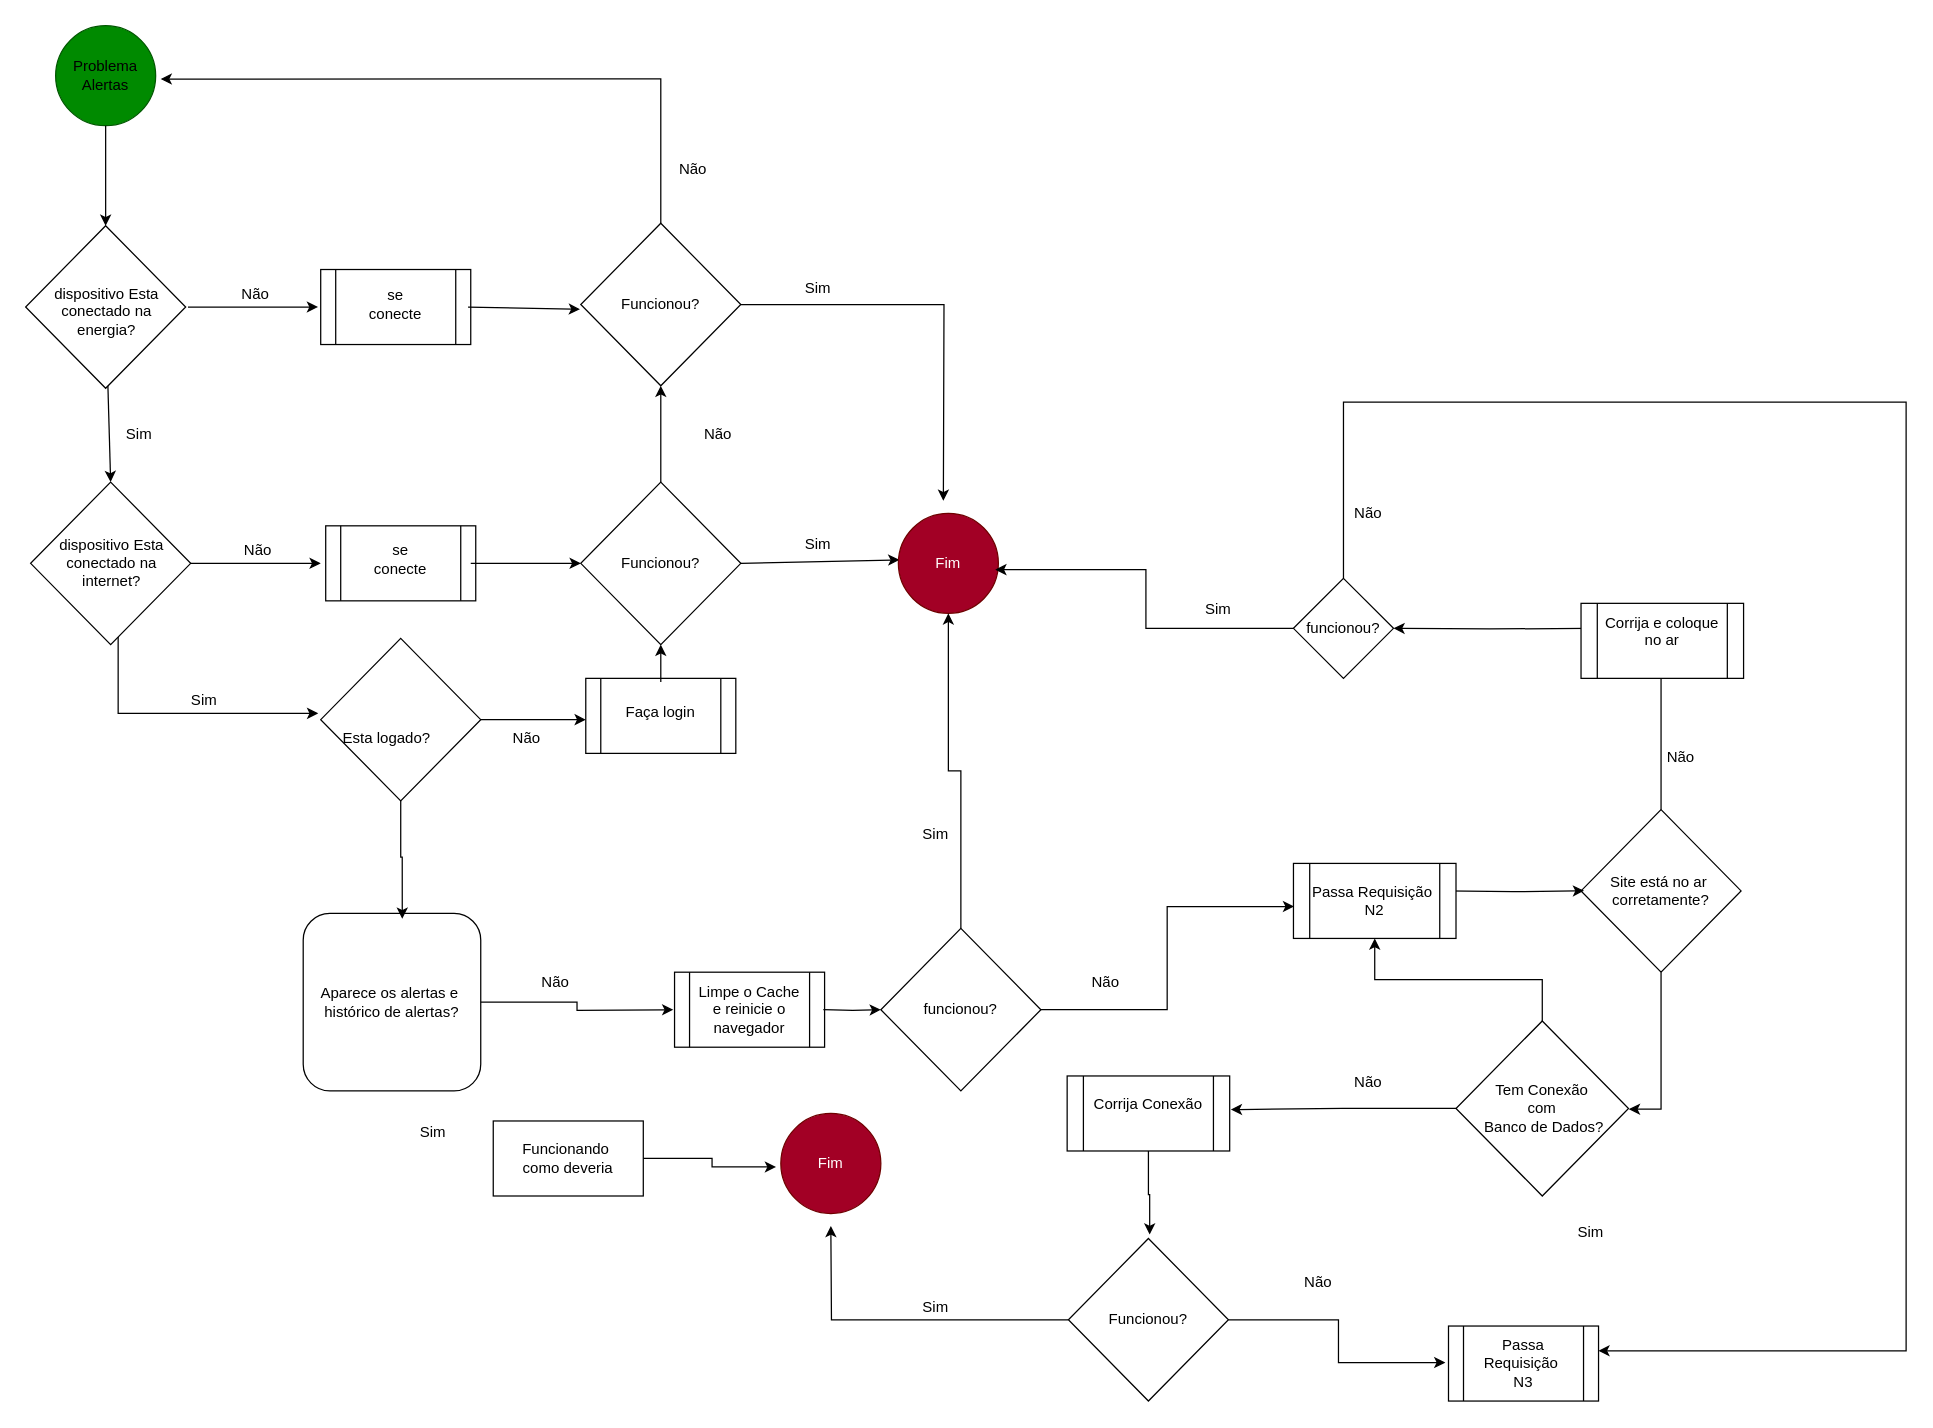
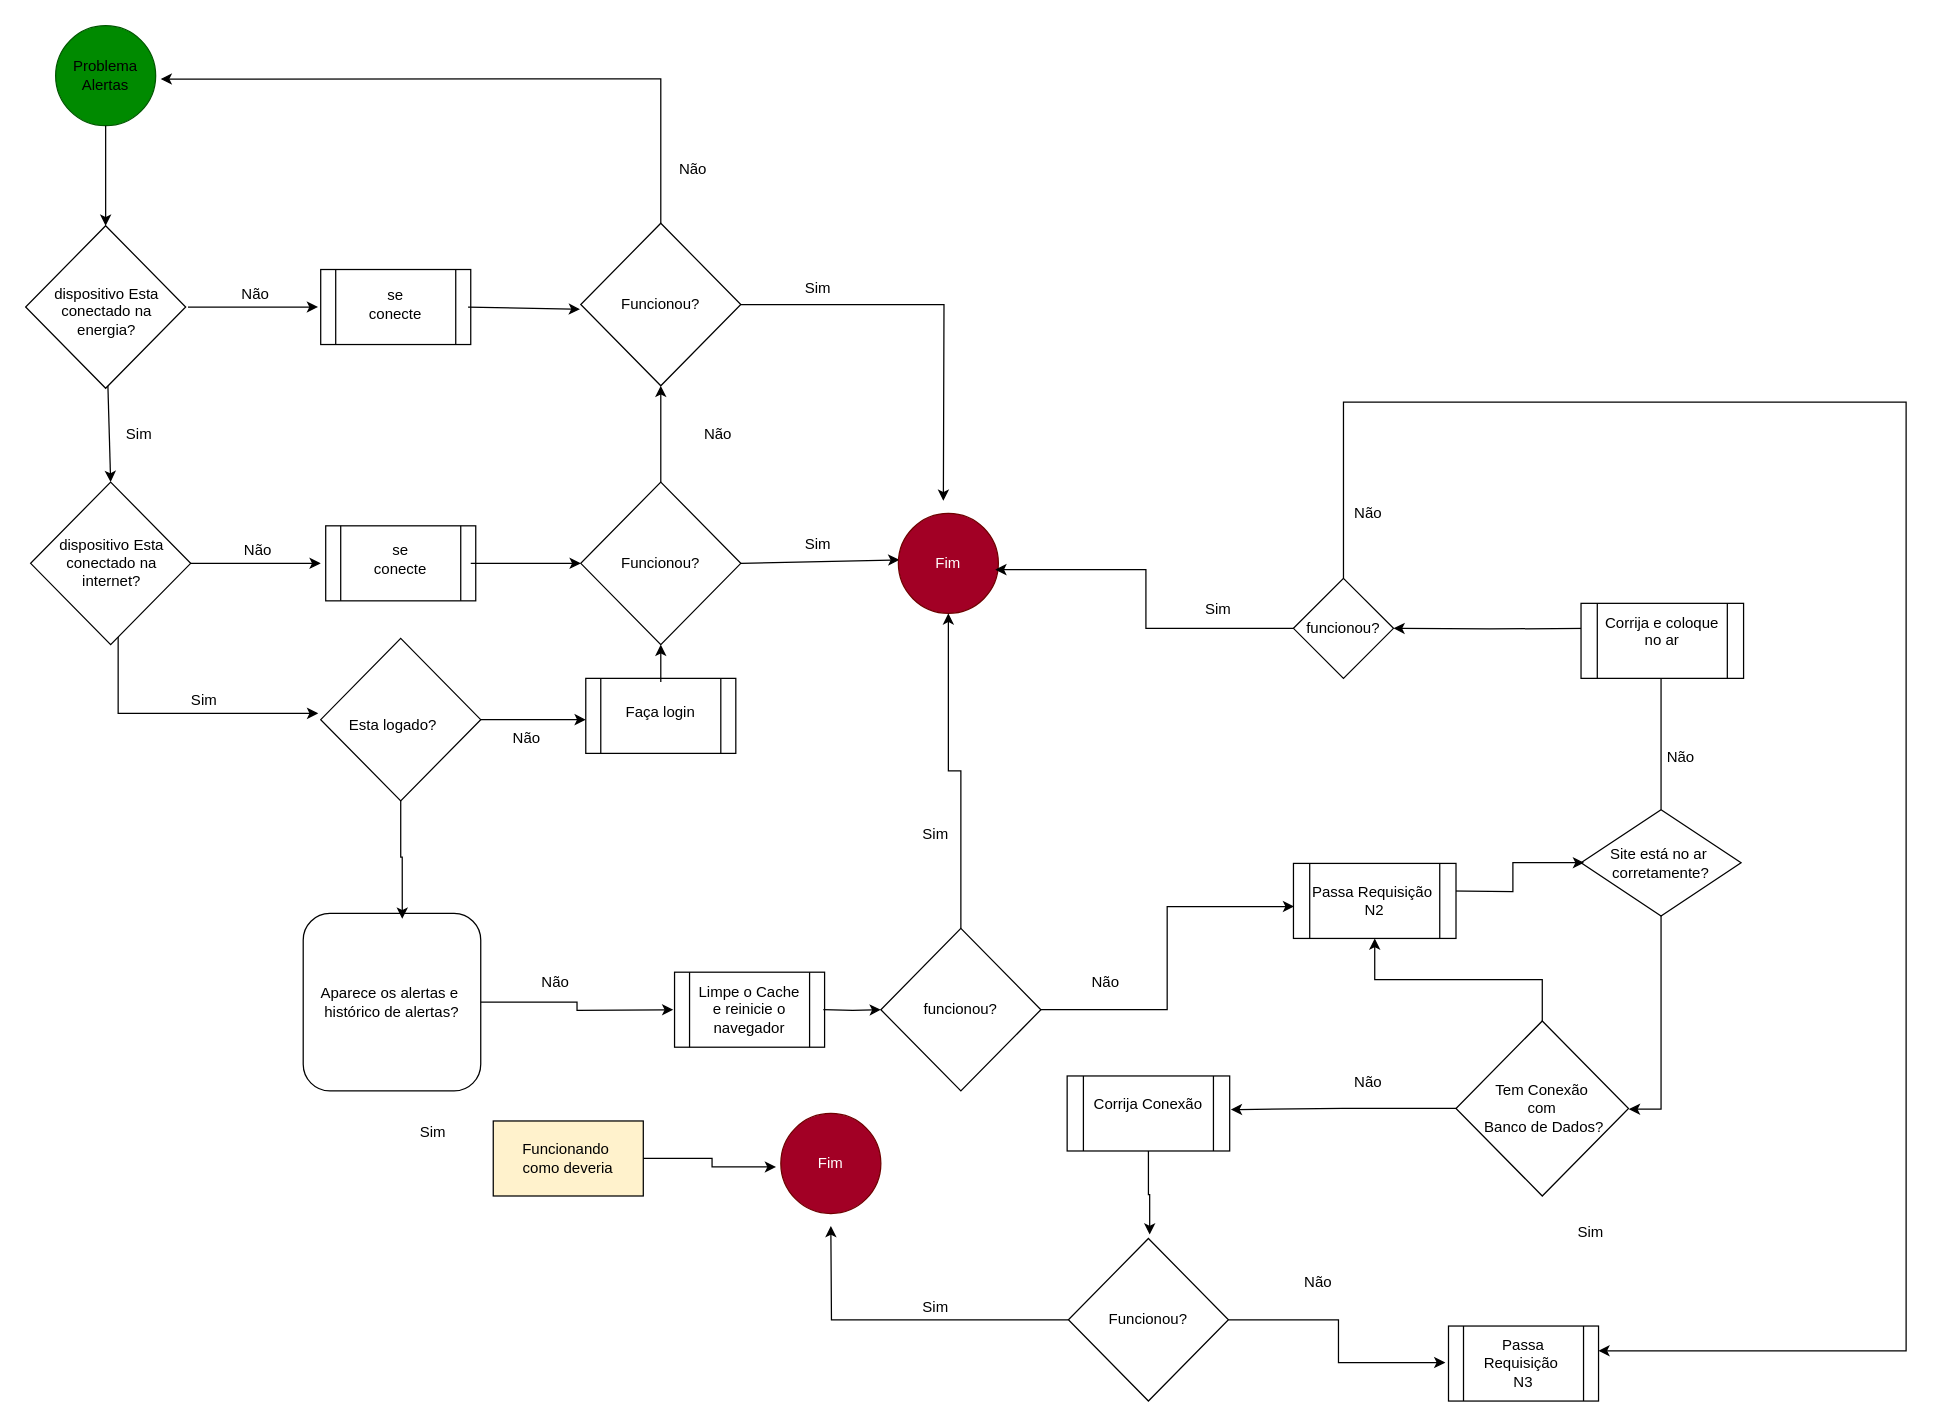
- <mxCell id="27" value="Esta logado?" style="text;html=1;align=center;verticalAlign=middle;whiteSpace=wrap;rounded=0;" parent="1" vertex="1"><mxGeometry x="264.86" y="575" width="88" height="30" as="geometry" /></mxCell>
+ <mxCell id="27" value="Esta logado?" style="text;html=1;align=center;verticalAlign=middle;whiteSpace=wrap;rounded=0;" parent="1" vertex="1"><mxGeometry x="269.86" y="565" width="88" height="30" as="geometry" /></mxCell>
- <mxCell id="54" value="Site está no ar&amp;nbsp;&lt;div&gt;corretamente?&lt;/div&gt;" style="rhombus;whiteSpace=wrap;html=1;" parent="1" vertex="1"><mxGeometry x="1264" y="647" width="128" height="130" as="geometry" /></mxCell>
+ <mxCell id="54" value="Site está no ar&amp;nbsp;&lt;div&gt;corretamente?&lt;/div&gt;" style="rhombus;whiteSpace=wrap;html=1;" parent="1" vertex="1"><mxGeometry x="1264" y="647" width="128" height="85" as="geometry" /></mxCell>
- <mxCell id="76" value="Funcionando&amp;nbsp;&lt;div&gt;como deveria&lt;/div&gt;" style="rounded=0;whiteSpace=wrap;html=1;" parent="1" vertex="1"><mxGeometry x="394" y="896" width="120" height="60" as="geometry" /></mxCell>
+ <mxCell id="76" value="Funcionando&amp;nbsp;&lt;div&gt;como deveria&lt;/div&gt;" style="rounded=0;whiteSpace=wrap;html=1;fillColor=#fff2cc;" parent="1" vertex="1"><mxGeometry x="394" y="896" width="120" height="60" as="geometry" /></mxCell>
